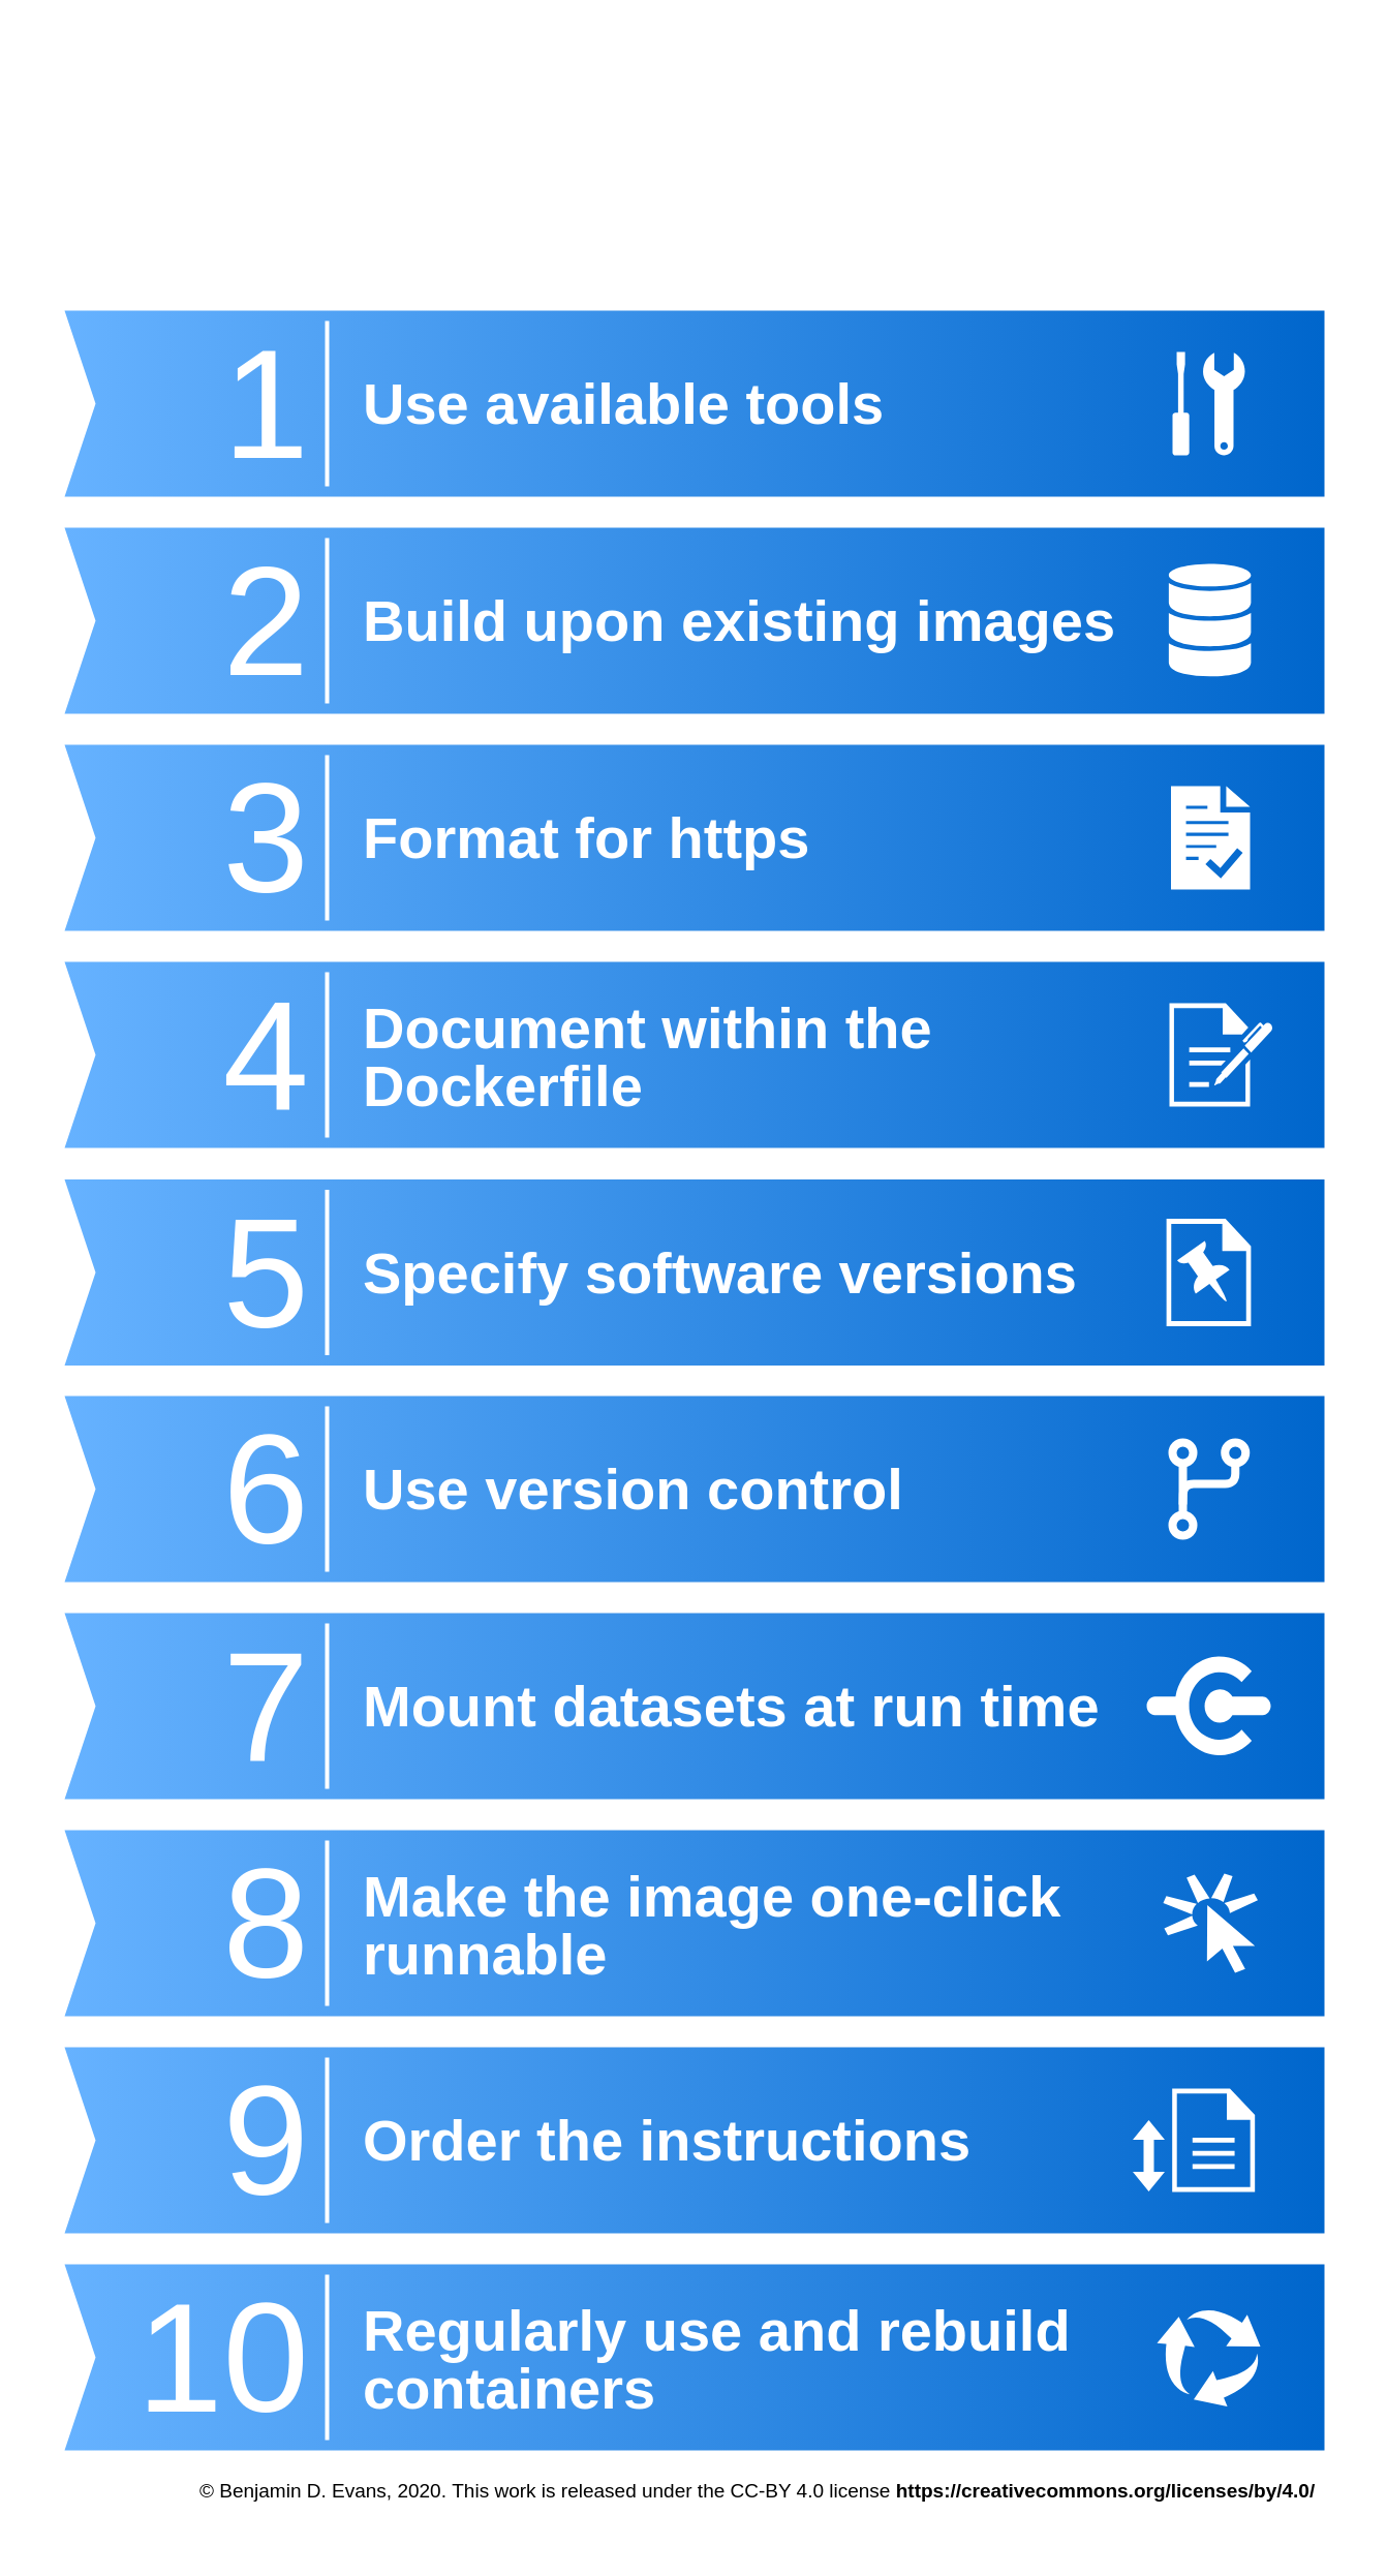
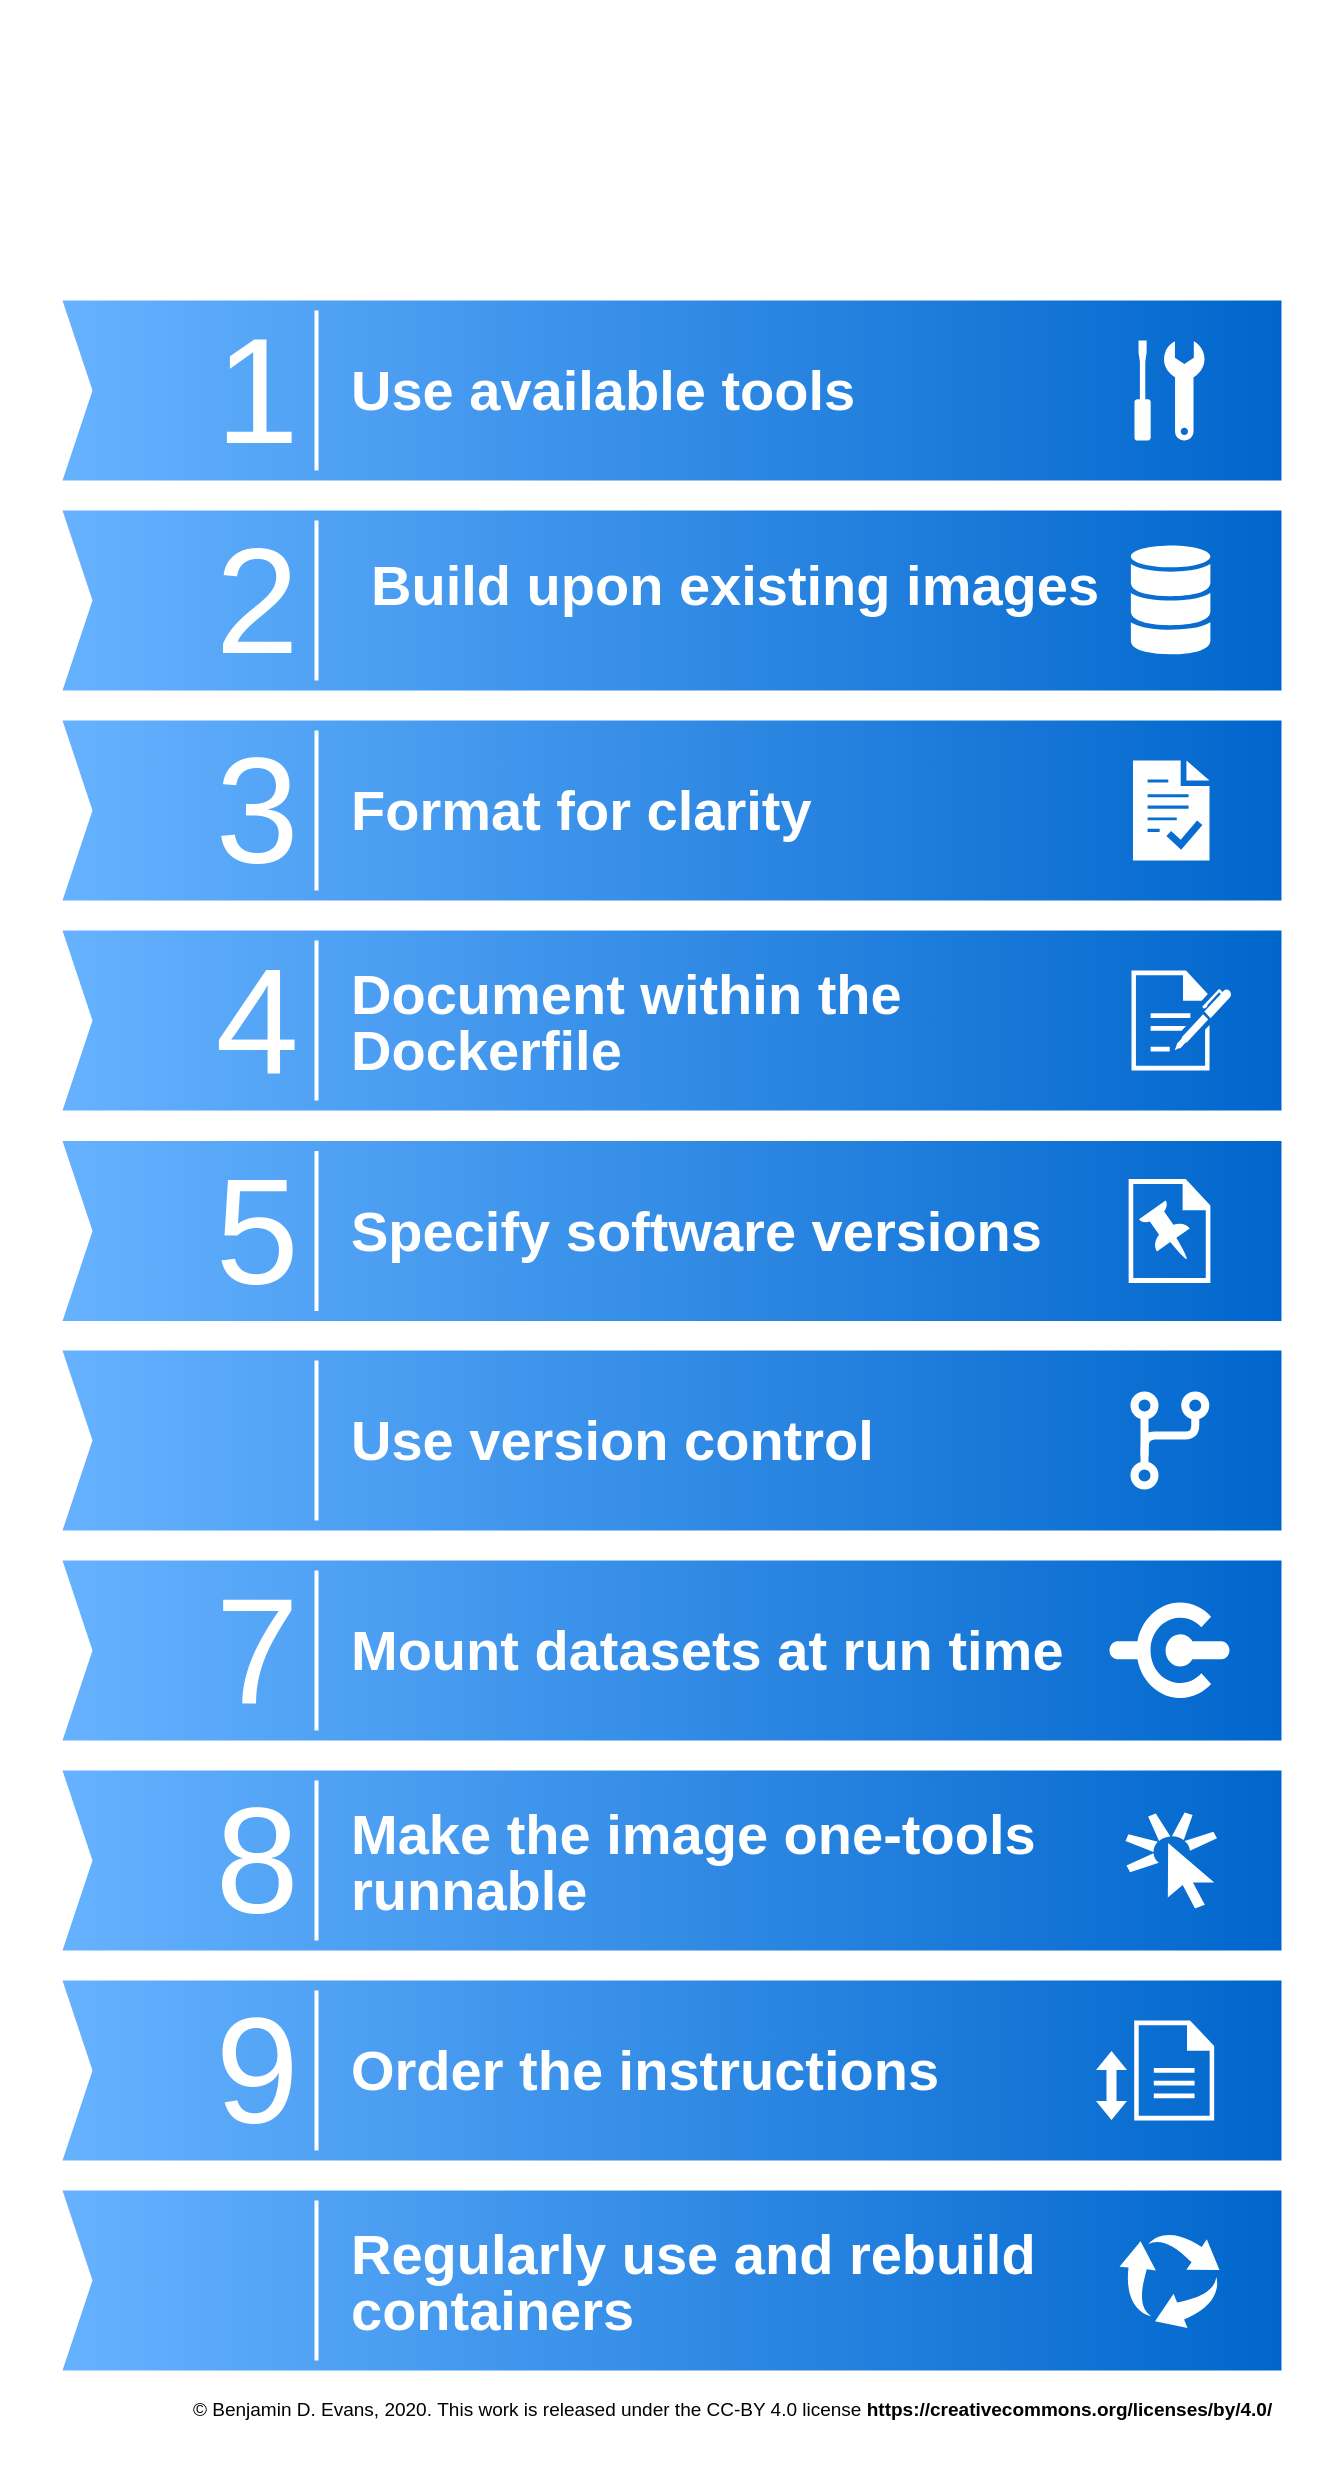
- <mxCell id="19" value="&lt;h1&gt;&lt;font style=&quot;line-height: 100% ; font-size: 56px&quot;&gt;Build upon existing images&lt;/font&gt;&lt;/h1&gt;" style="text;html=1;strokeColor=none;fillColor=none;spacing=0;spacingTop=0;whiteSpace=wrap;overflow=hidden;rounded=0;shadow=0;dashed=0;fontFamily=Helvetica;fontSize=12;fontColor=#FFFFFF;align=left;verticalAlign=middle;" parent="1" vertex="1"><mxGeometry x="351" y="530" width="730" height="140" as="geometry" /></mxCell>
+ <mxCell id="19" value="&lt;h1&gt;&lt;font style=&quot;line-height: 100% ; font-size: 56px&quot;&gt;Build upon existing images&lt;/font&gt;&lt;/h1&gt;" style="text;html=1;strokeColor=none;fillColor=none;spacing=0;spacingTop=0;whiteSpace=wrap;overflow=hidden;rounded=0;shadow=0;dashed=0;fontFamily=Helvetica;fontSize=12;fontColor=#FFFFFF;align=left;verticalAlign=middle;" parent="1" vertex="1"><mxGeometry x="371" y="515" width="730" height="140" as="geometry" /></mxCell>
- <mxCell id="20" value="&lt;h1&gt;&lt;font style=&quot;line-height: 100% ; font-size: 56px&quot;&gt;Format for https&lt;/font&gt;&lt;/h1&gt;" style="text;html=1;strokeColor=none;fillColor=none;spacing=0;spacingTop=0;whiteSpace=wrap;overflow=hidden;rounded=0;shadow=0;dashed=0;fontFamily=Helvetica;fontSize=12;fontColor=#FFFFFF;align=left;verticalAlign=middle;" parent="1" vertex="1"><mxGeometry x="351" y="740" width="730" height="140" as="geometry" /></mxCell>
+ <mxCell id="20" value="&lt;h1&gt;&lt;font style=&quot;line-height: 100% ; font-size: 56px&quot;&gt;Format for clarity&lt;/font&gt;&lt;/h1&gt;" style="text;html=1;strokeColor=none;fillColor=none;spacing=0;spacingTop=0;whiteSpace=wrap;overflow=hidden;rounded=0;shadow=0;dashed=0;fontFamily=Helvetica;fontSize=12;fontColor=#FFFFFF;align=left;verticalAlign=middle;" parent="1" vertex="1"><mxGeometry x="351" y="740" width="730" height="140" as="geometry" /></mxCell>
- <mxCell id="25" value="6" style="text;html=1;strokeColor=none;fillColor=none;align=right;verticalAlign=middle;whiteSpace=wrap;rounded=0;shadow=0;dashed=0;fontFamily=Helvetica;fontSize=150;fontColor=#FFFFFF;" parent="1" vertex="1"><mxGeometry x="101" y="1350" width="200" height="180" as="geometry" /></mxCell>
- <mxCell id="35" value="&lt;h1&gt;&lt;font style=&quot;line-height: 100% ; font-size: 56px&quot;&gt;Make the image one-click runnable&lt;/font&gt;&lt;/h1&gt;" style="text;html=1;strokeColor=none;fillColor=none;spacing=0;spacingTop=0;whiteSpace=wrap;overflow=hidden;rounded=0;shadow=0;dashed=0;fontFamily=Helvetica;fontSize=12;fontColor=#FFFFFF;align=left;verticalAlign=middle;" parent="1" vertex="1"><mxGeometry x="351" y="1790" width="730" height="140" as="geometry" /></mxCell>
+ <mxCell id="35" value="&lt;h1&gt;&lt;font style=&quot;line-height: 100% ; font-size: 56px&quot;&gt;Make the image one-tools runnable&lt;/font&gt;&lt;/h1&gt;" style="text;html=1;strokeColor=none;fillColor=none;spacing=0;spacingTop=0;whiteSpace=wrap;overflow=hidden;rounded=0;shadow=0;dashed=0;fontFamily=Helvetica;fontSize=12;fontColor=#FFFFFF;align=left;verticalAlign=middle;" parent="1" vertex="1"><mxGeometry x="351" y="1790" width="730" height="140" as="geometry" /></mxCell>
- <mxCell id="41" value="10" style="text;html=1;strokeColor=none;fillColor=none;align=right;verticalAlign=middle;whiteSpace=wrap;rounded=0;shadow=0;dashed=0;fontFamily=Helvetica;fontSize=150;fontColor=#FFFFFF;" parent="1" vertex="1"><mxGeometry x="101" y="2190" width="200" height="180" as="geometry" /></mxCell>
